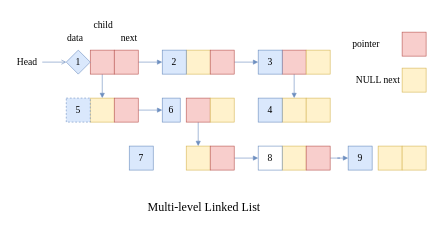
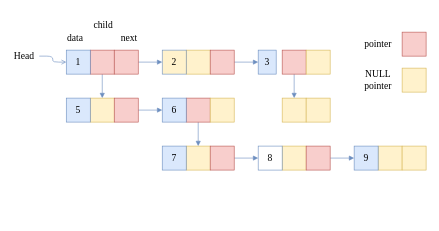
- <mxCell id="43" value="pointer" style="text;html=1;align=center;verticalAlign=middle;whiteSpace=wrap;rounded=0;fontFamily=Ubuntu;fontSize=16;fontStyle=0;" parent="1" vertex="1"><mxGeometry x="570" y="53" width="80" height="40" as="geometry" /></mxCell>
+ <mxCell id="43" value="pointer" style="text;html=1;align=center;verticalAlign=middle;whiteSpace=wrap;rounded=0;fontFamily=Ubuntu;fontSize=16;fontStyle=0;" parent="1" vertex="1"><mxGeometry x="590" y="53" width="80" height="40" as="geometry" /></mxCell>
- <mxCell id="46" value="Head" style="text;html=1;align=center;verticalAlign=middle;whiteSpace=wrap;rounded=0;fontFamily=Ubuntu;fontSize=16;fontStyle=0;" parent="1" vertex="1"><mxGeometry x="20" y="83" width="50" height="40" as="geometry" /></mxCell>
+ <mxCell id="46" value="Head" style="text;html=1;align=center;verticalAlign=middle;whiteSpace=wrap;rounded=0;fontFamily=Ubuntu;fontSize=16;fontStyle=0;" parent="1" vertex="1"><mxGeometry x="15" y="73" width="50" height="40" as="geometry" /></mxCell>
- <mxCell id="6" value="1" style="rhombus;whiteSpace=wrap;html=1;shadow=0;strokeColor=#6c8ebf;strokeWidth=1;fontFamily=Ubuntu;fontSize=16;fontStyle=0;fillColor=#dae8fc;" parent="1" vertex="1"><mxGeometry x="110" y="83" width="40" height="40" as="geometry" /></mxCell>
+ <mxCell id="6" value="1" style="rounded=0;whiteSpace=wrap;html=1;shadow=0;strokeColor=#6c8ebf;strokeWidth=1;fontFamily=Ubuntu;fontSize=16;fontStyle=0;fillColor=#dae8fc;" parent="1" vertex="1"><mxGeometry x="110" y="83" width="40" height="40" as="geometry" /></mxCell>
- <mxCell id="10" value="2" style="rounded=0;whiteSpace=wrap;html=1;shadow=0;strokeColor=#6c8ebf;strokeWidth=1;fontFamily=Ubuntu;fontSize=16;fontStyle=0;fillColor=#dae8fc;" parent="1" vertex="1"><mxGeometry x="270" y="83" width="40" height="40" as="geometry" /></mxCell>
+ <mxCell id="10" value="2" style="rounded=0;whiteSpace=wrap;html=1;shadow=0;strokeColor=#6c8ebf;strokeWidth=1;fontFamily=Ubuntu;fontSize=16;fontStyle=0;fillColor=#fff2cc;" parent="1" vertex="1"><mxGeometry x="270" y="83" width="40" height="40" as="geometry" /></mxCell>
- <mxCell id="15" value="3" style="rounded=0;whiteSpace=wrap;html=1;shadow=0;strokeColor=#6c8ebf;strokeWidth=1;fontFamily=Ubuntu;fontSize=16;fontStyle=0;fillColor=#dae8fc;" parent="1" vertex="1"><mxGeometry x="430" y="83" width="40" height="40" as="geometry" /></mxCell>
+ <mxCell id="15" value="3" style="rounded=0;whiteSpace=wrap;html=1;shadow=0;strokeColor=#6c8ebf;strokeWidth=1;fontFamily=Ubuntu;fontSize=16;fontStyle=0;fillColor=#dae8fc;" parent="1" vertex="1"><mxGeometry x="430" y="83" width="30" height="40" as="geometry" /></mxCell>
- <mxCell id="44" value="NULL next" style="text;html=1;align=center;verticalAlign=middle;whiteSpace=wrap;rounded=0;fontFamily=Ubuntu;fontSize=16;fontStyle=0;" parent="1" vertex="1"><mxGeometry x="590" y="113" width="80" height="40" as="geometry" /></mxCell>
+ <mxCell id="44" value="NULL pointer" style="text;html=1;align=center;verticalAlign=middle;whiteSpace=wrap;rounded=0;fontFamily=Ubuntu;fontSize=16;fontStyle=0;" parent="1" vertex="1"><mxGeometry x="590" y="113" width="80" height="40" as="geometry" /></mxCell>
- <mxCell id="21" value="5" style="rounded=0;whiteSpace=wrap;html=1;shadow=0;strokeColor=#6c8ebf;strokeWidth=1;fontFamily=Ubuntu;fontSize=16;fontStyle=0;fillColor=#dae8fc;dashed=1;" parent="1" vertex="1"><mxGeometry x="110" y="163" width="40" height="40" as="geometry" /></mxCell>
+ <mxCell id="21" value="5" style="rounded=0;whiteSpace=wrap;html=1;shadow=0;strokeColor=#6c8ebf;strokeWidth=1;fontFamily=Ubuntu;fontSize=16;fontStyle=0;fillColor=#dae8fc;" parent="1" vertex="1"><mxGeometry x="110" y="163" width="40" height="40" as="geometry" /></mxCell>
- <mxCell id="26" value="6" style="rounded=0;whiteSpace=wrap;html=1;shadow=0;strokeColor=#6c8ebf;strokeWidth=1;fontFamily=Ubuntu;fontSize=16;fontStyle=0;fillColor=#dae8fc;" parent="1" vertex="1"><mxGeometry x="270" y="163" width="30" height="40" as="geometry" /></mxCell>
+ <mxCell id="26" value="6" style="rounded=0;whiteSpace=wrap;html=1;shadow=0;strokeColor=#6c8ebf;strokeWidth=1;fontFamily=Ubuntu;fontSize=16;fontStyle=0;fillColor=#dae8fc;" parent="1" vertex="1"><mxGeometry x="270" y="163" width="40" height="40" as="geometry" /></mxCell>
- <mxCell id="18" value="4" style="rounded=0;whiteSpace=wrap;html=1;shadow=0;strokeColor=#6c8ebf;strokeWidth=1;fontFamily=Ubuntu;fontSize=16;fontStyle=0;fillColor=#dae8fc;" parent="1" vertex="1"><mxGeometry x="430" y="163" width="40" height="40" as="geometry" /></mxCell>
- <mxCell id="29" value="7" style="rounded=0;whiteSpace=wrap;html=1;shadow=0;strokeColor=#6c8ebf;strokeWidth=1;fontFamily=Ubuntu;fontSize=16;fontStyle=0;fillColor=#dae8fc;" parent="1" vertex="1"><mxGeometry x="215" y="243" width="40" height="40" as="geometry" /></mxCell>
+ <mxCell id="29" value="7" style="rounded=0;whiteSpace=wrap;html=1;shadow=0;strokeColor=#6c8ebf;strokeWidth=1;fontFamily=Ubuntu;fontSize=16;fontStyle=0;fillColor=#dae8fc;" parent="1" vertex="1"><mxGeometry x="270" y="243" width="40" height="40" as="geometry" /></mxCell>
- <mxCell id="39" value="9" style="rounded=0;whiteSpace=wrap;html=1;shadow=0;strokeColor=#6c8ebf;strokeWidth=1;fontFamily=Ubuntu;fontSize=16;fontStyle=0;fillColor=#dae8fc;" parent="1" vertex="1"><mxGeometry x="580" y="243" width="40" height="40" as="geometry" /></mxCell>
+ <mxCell id="39" value="9" style="rounded=0;whiteSpace=wrap;html=1;shadow=0;strokeColor=#6c8ebf;strokeWidth=1;fontFamily=Ubuntu;fontSize=16;fontStyle=0;fillColor=#dae8fc;" parent="1" vertex="1"><mxGeometry x="590" y="243" width="40" height="40" as="geometry" /></mxCell>
- <mxCell id="3" value="Multi-level Linked List" style="text;html=1;align=center;verticalAlign=middle;whiteSpace=wrap;rounded=0;fontFamily=Ubuntu;fontSize=20;fontStyle=0;" parent="1" vertex="1"><mxGeometry x="230" y="323" width="220" height="40" as="geometry" /></mxCell>
